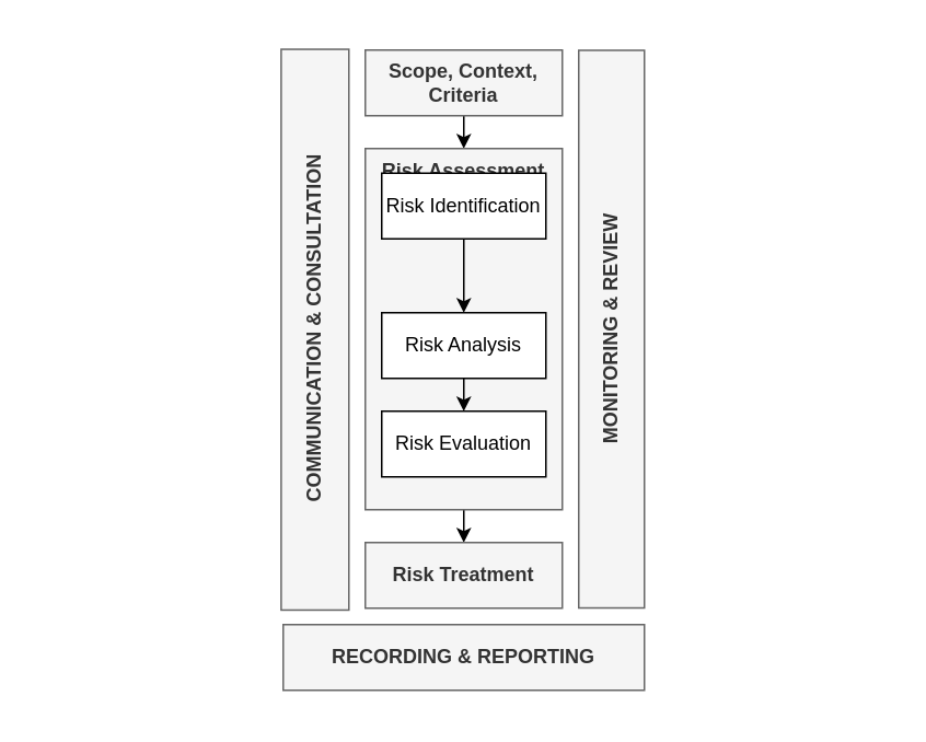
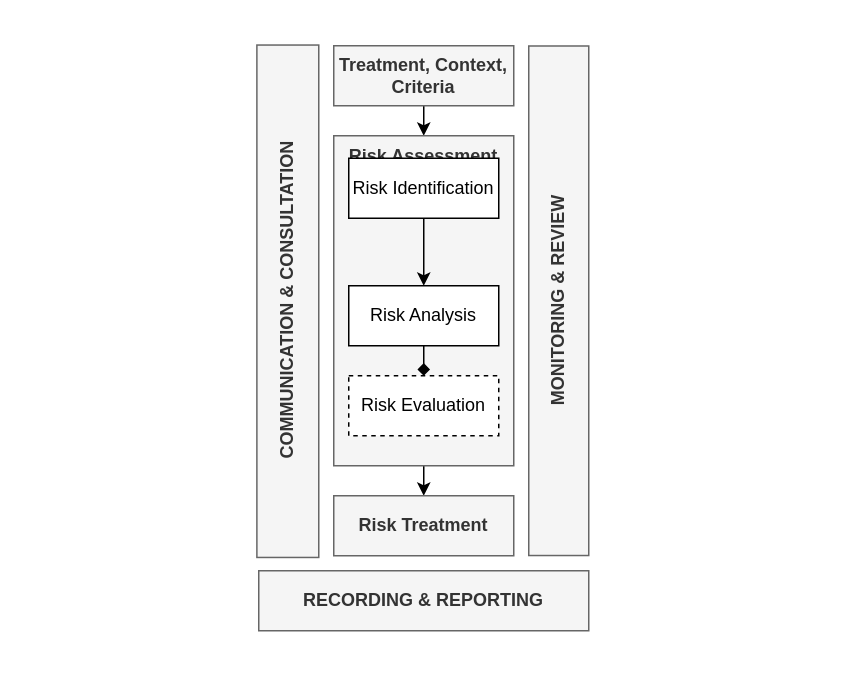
- <mxCell id="4" value="Scope, Context, Criteria" style="rounded=0;whiteSpace=wrap;html=1;fontStyle=1;fillColor=#f5f5f5;fontColor=#333333;strokeColor=#666666;" vertex="1" parent="1"><mxGeometry x="222" y="30" width="120" height="40" as="geometry" /></mxCell>
+ <mxCell id="4" value="Treatment, Context, Criteria" style="rounded=0;whiteSpace=wrap;html=1;fontStyle=1;fillColor=#f5f5f5;fontColor=#333333;strokeColor=#666666;" vertex="1" parent="1"><mxGeometry x="222" y="30" width="120" height="40" as="geometry" /></mxCell>
- <mxCell id="13" style="edgeStyle=orthogonalEdgeStyle;rounded=0;orthogonalLoop=1;jettySize=auto;html=1;exitX=0.5;exitY=1;exitDx=0;exitDy=0;entryX=0.5;entryY=0;entryDx=0;entryDy=0;" edge="1" parent="1" source="14" target="15"><mxGeometry relative="1" as="geometry" /></mxCell>
+ <mxCell id="13" style="edgeStyle=orthogonalEdgeStyle;rounded=0;orthogonalLoop=1;jettySize=auto;html=1;exitX=0.5;exitY=1;exitDx=0;exitDy=0;entryX=0.5;entryY=0;entryDx=0;entryDy=0;endArrow=diamond;" edge="1" parent="1" source="14" target="15"><mxGeometry relative="1" as="geometry" /></mxCell>
- <mxCell id="15" value="&lt;span style=&quot;font-weight: normal;&quot;&gt;Risk Evaluation&lt;/span&gt;" style="rounded=0;whiteSpace=wrap;html=1;fontStyle=1" vertex="1" parent="1"><mxGeometry x="232" y="250" width="100" height="40" as="geometry" /></mxCell>
+ <mxCell id="15" value="&lt;span style=&quot;font-weight: normal;&quot;&gt;Risk Evaluation&lt;/span&gt;" style="rounded=0;whiteSpace=wrap;html=1;fontStyle=1;dashed=1;" vertex="1" parent="1"><mxGeometry x="232" y="250" width="100" height="40" as="geometry" /></mxCell>
